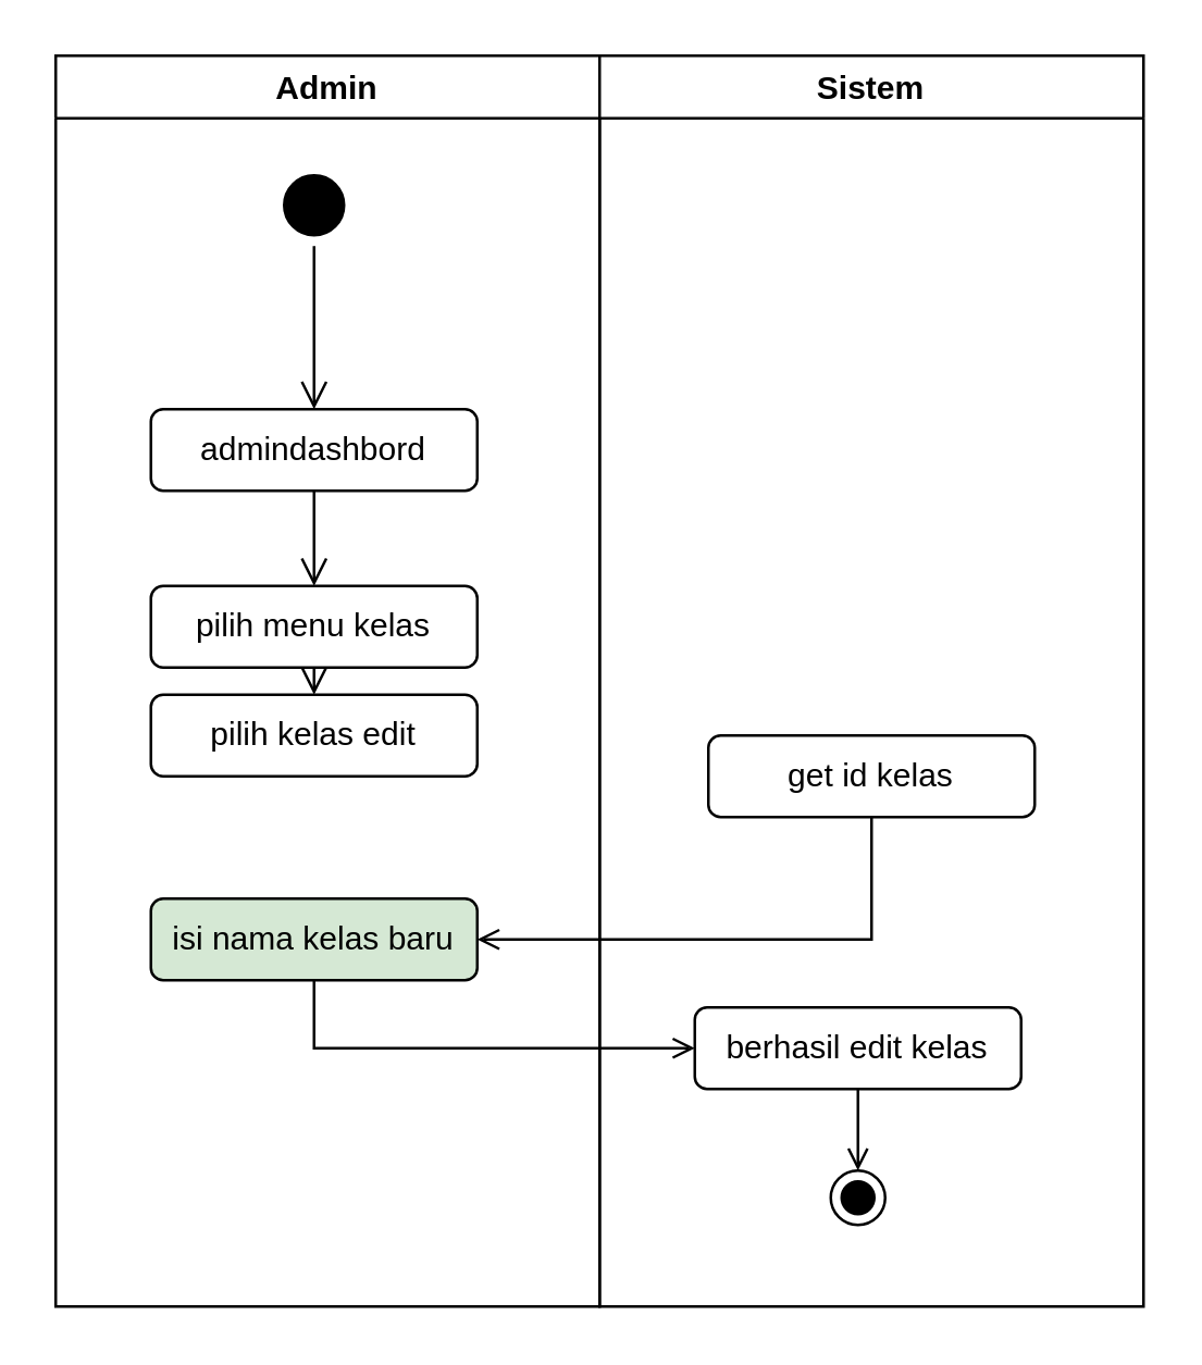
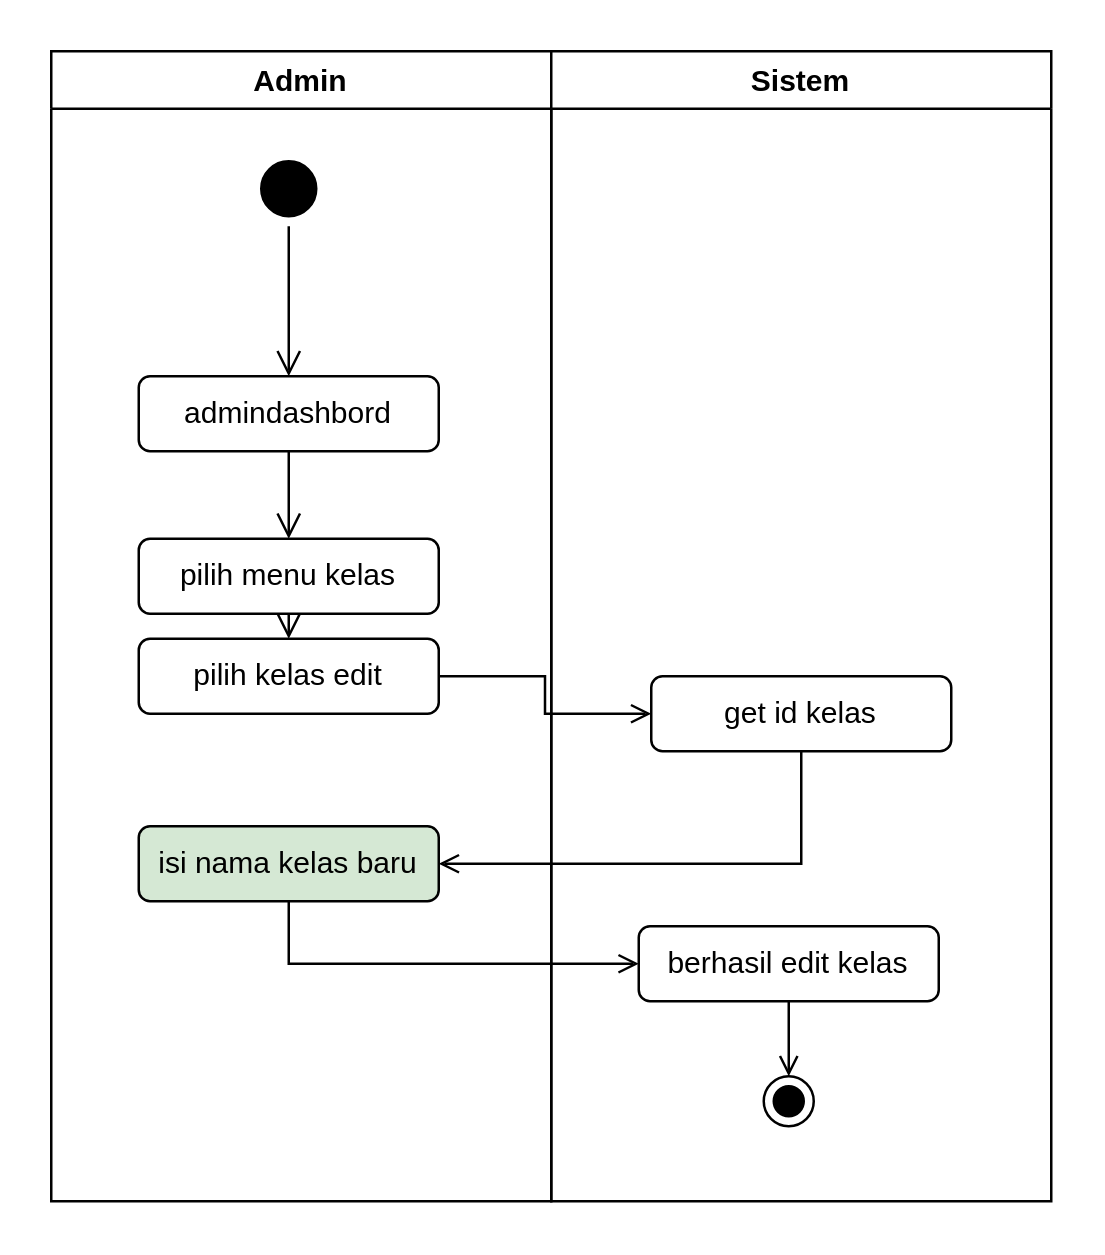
+ <mxCell id="16" style="edgeStyle=orthogonalEdgeStyle;rounded=0;orthogonalLoop=1;jettySize=auto;html=1;exitX=1;exitY=0.5;exitDx=0;exitDy=0;endArrow=open;endFill=0;" edge="1" parent="1" source="8" target="13"><mxGeometry relative="1" as="geometry" /></mxCell>
